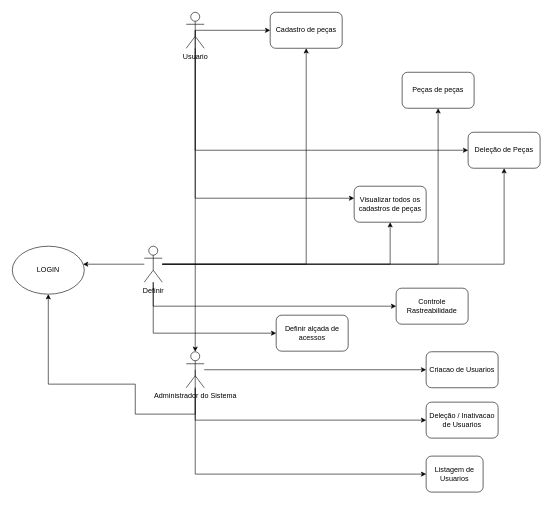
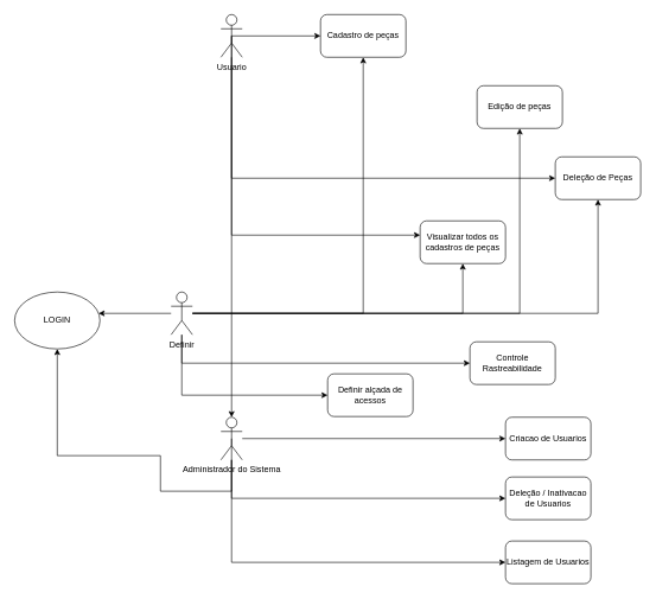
- <mxCell id="17" value="Peças de peças" style="rounded=1;whiteSpace=wrap;html=1;" vertex="1" parent="1"><mxGeometry x="670" y="120" width="120" height="60" as="geometry" /></mxCell>
+ <mxCell id="17" value="Edição de peças" style="rounded=1;whiteSpace=wrap;html=1;" vertex="1" parent="1"><mxGeometry x="670" y="120" width="120" height="60" as="geometry" /></mxCell>
- <mxCell id="27" value="Listagem de Usuarios" style="rounded=1;whiteSpace=wrap;html=1;" vertex="1" parent="1"><mxGeometry x="710" y="760" width="95" height="60" as="geometry" /></mxCell>
+ <mxCell id="27" value="Listagem de Usuarios" style="rounded=1;whiteSpace=wrap;html=1;" vertex="1" parent="1"><mxGeometry x="710" y="760" width="120" height="60" as="geometry" /></mxCell>
